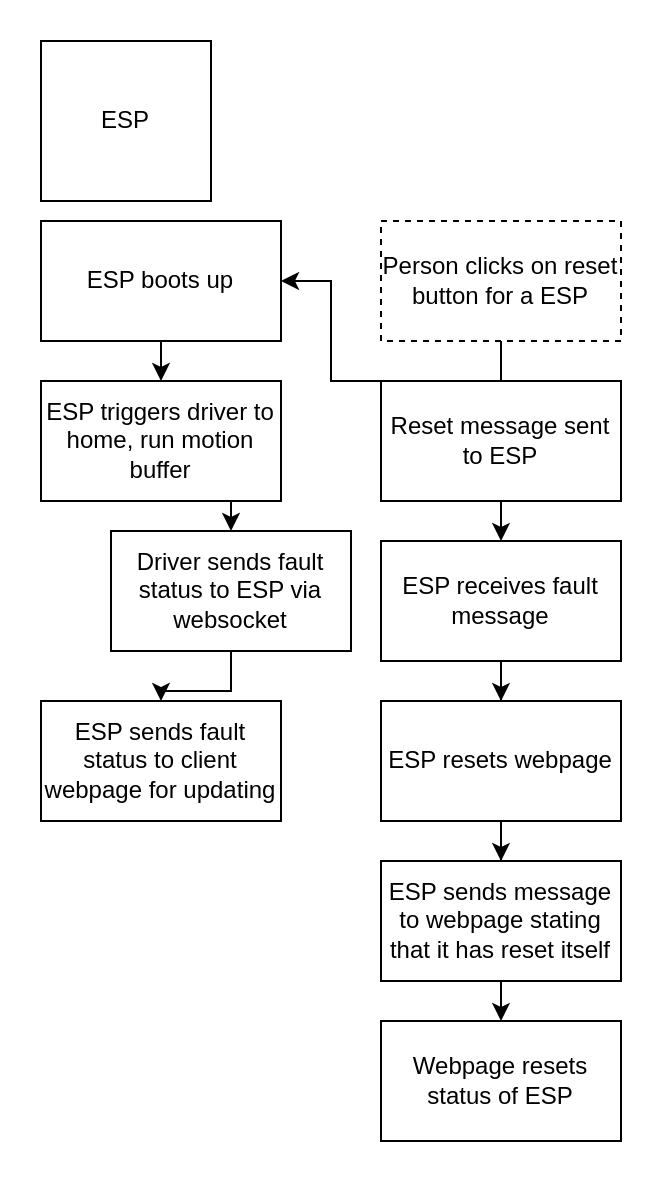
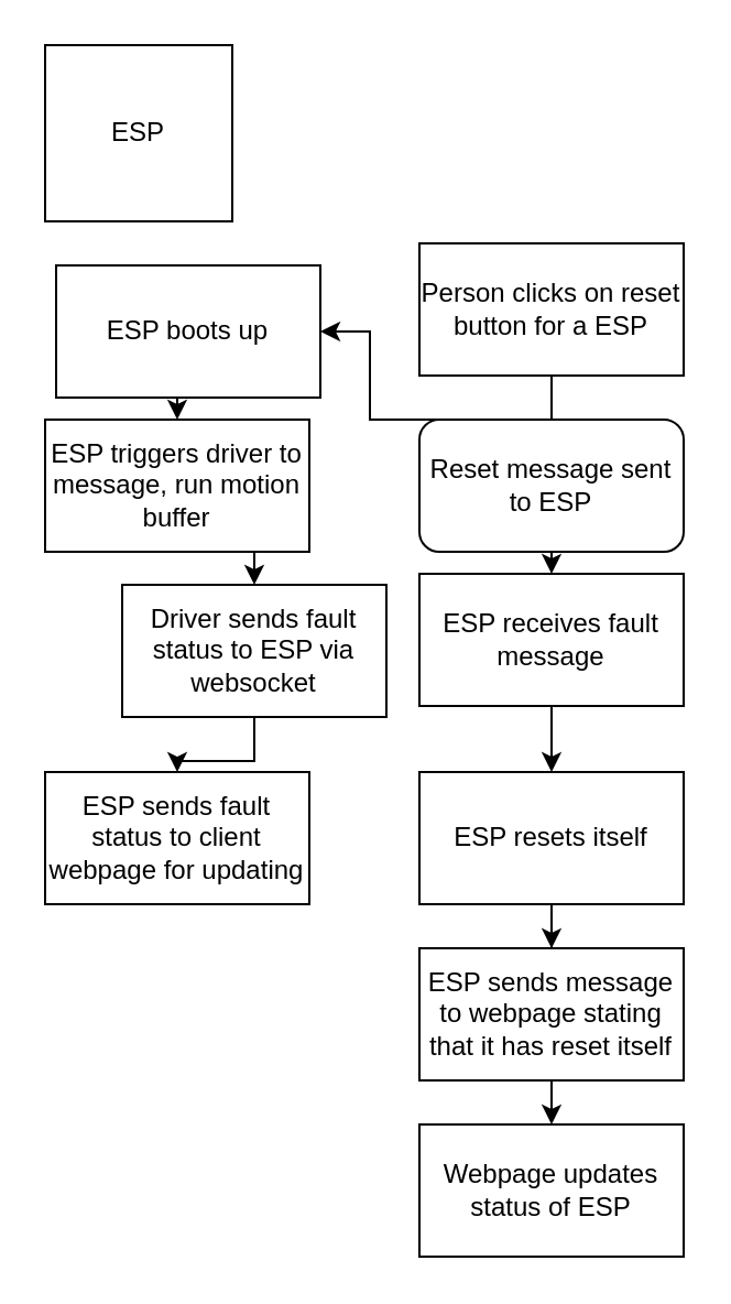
- <mxCell id="3" value="ESP boots up" style="rounded=0;whiteSpace=wrap;html=1;" vertex="1" parent="1"><mxGeometry x="20" y="110" width="120" height="60" as="geometry" /></mxCell>
+ <mxCell id="3" value="ESP boots up" style="rounded=0;whiteSpace=wrap;html=1;" vertex="1" parent="1"><mxGeometry x="25" y="120" width="120" height="60" as="geometry" /></mxCell>
- <mxCell id="11" value="Person clicks on reset button for a ESP" style="rounded=0;whiteSpace=wrap;html=1;dashed=1;" vertex="1" parent="1"><mxGeometry x="190" y="110" width="120" height="60" as="geometry" /></mxCell>
+ <mxCell id="11" value="Person clicks on reset button for a ESP" style="rounded=0;whiteSpace=wrap;html=1;" vertex="1" parent="1"><mxGeometry x="190" y="110" width="120" height="60" as="geometry" /></mxCell>
- <mxCell id="5" value="ESP triggers driver to home, run motion buffer" style="rounded=0;whiteSpace=wrap;html=1;" vertex="1" parent="1"><mxGeometry x="20" y="190" width="120" height="60" as="geometry" /></mxCell>
+ <mxCell id="5" value="ESP triggers driver to message, run motion buffer" style="rounded=0;whiteSpace=wrap;html=1;" vertex="1" parent="1"><mxGeometry x="20" y="190" width="120" height="60" as="geometry" /></mxCell>
- <mxCell id="13" value="Reset message sent to ESP" style="rounded=0;whiteSpace=wrap;html=1;" vertex="1" parent="1"><mxGeometry x="190" y="190" width="120" height="60" as="geometry" /></mxCell>
+ <mxCell id="13" value="Reset message sent to ESP" style="whiteSpace=wrap;html=1;rounded=1;" vertex="1" parent="1"><mxGeometry x="190" y="190" width="120" height="60" as="geometry" /></mxCell>
- <mxCell id="15" value="ESP receives fault message" style="rounded=0;whiteSpace=wrap;html=1;" vertex="1" parent="1"><mxGeometry x="190" y="270" width="120" height="60" as="geometry" /></mxCell>
+ <mxCell id="15" value="ESP receives fault message" style="rounded=0;whiteSpace=wrap;html=1;" vertex="1" parent="1"><mxGeometry x="190" y="260" width="120" height="60" as="geometry" /></mxCell>
- <mxCell id="17" value="ESP resets webpage" style="rounded=0;whiteSpace=wrap;html=1;" vertex="1" parent="1"><mxGeometry x="190" y="350" width="120" height="60" as="geometry" /></mxCell>
+ <mxCell id="17" value="ESP resets itself" style="rounded=0;whiteSpace=wrap;html=1;" vertex="1" parent="1"><mxGeometry x="190" y="350" width="120" height="60" as="geometry" /></mxCell>
- <mxCell id="20" value="Webpage resets status of ESP" style="rounded=0;whiteSpace=wrap;html=1;" vertex="1" parent="1"><mxGeometry x="190" y="510" width="120" height="60" as="geometry" /></mxCell>
+ <mxCell id="20" value="Webpage updates status of ESP" style="rounded=0;whiteSpace=wrap;html=1;" vertex="1" parent="1"><mxGeometry x="190" y="510" width="120" height="60" as="geometry" /></mxCell>
